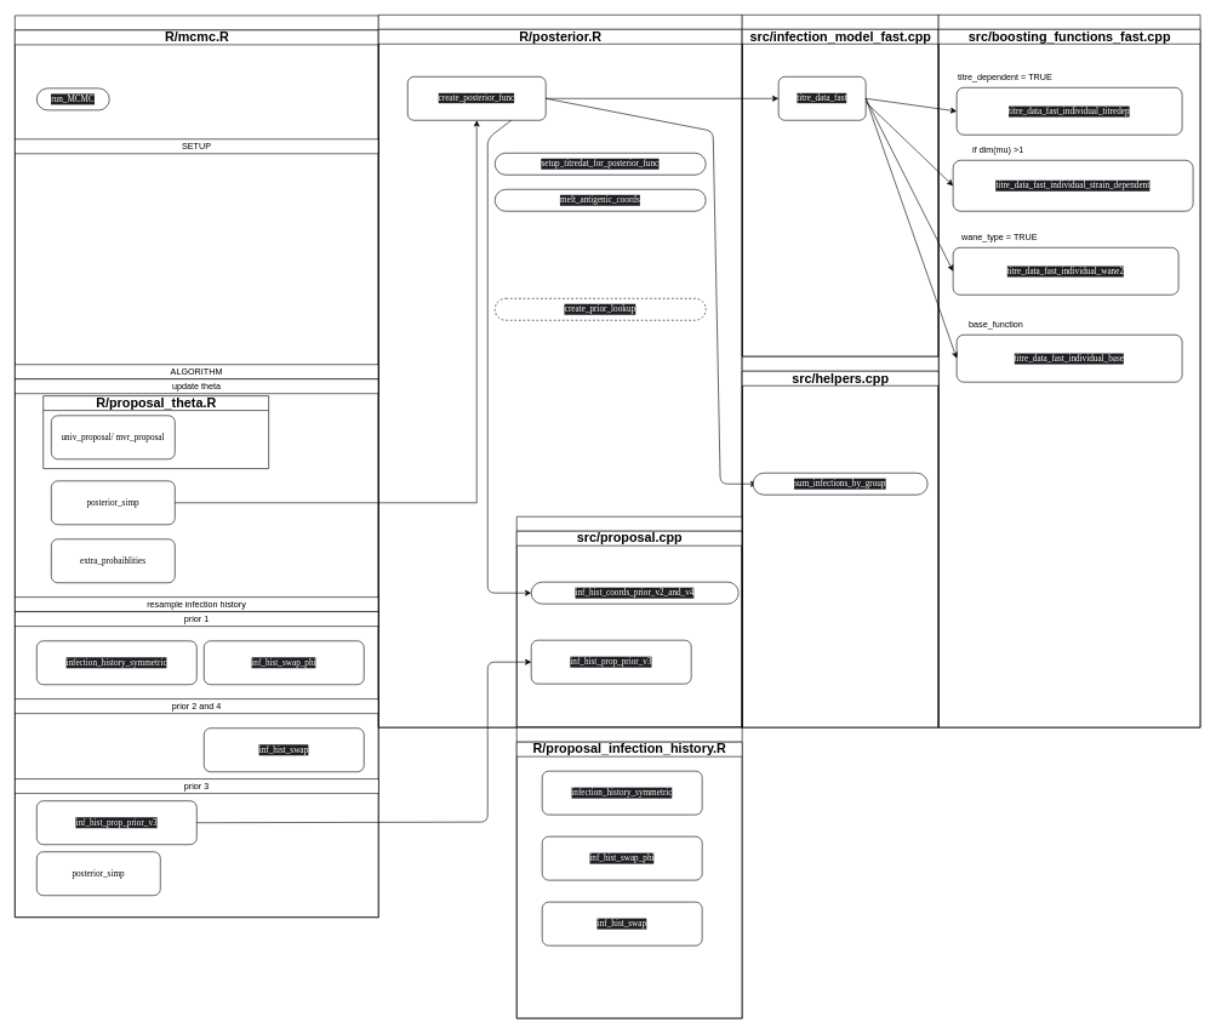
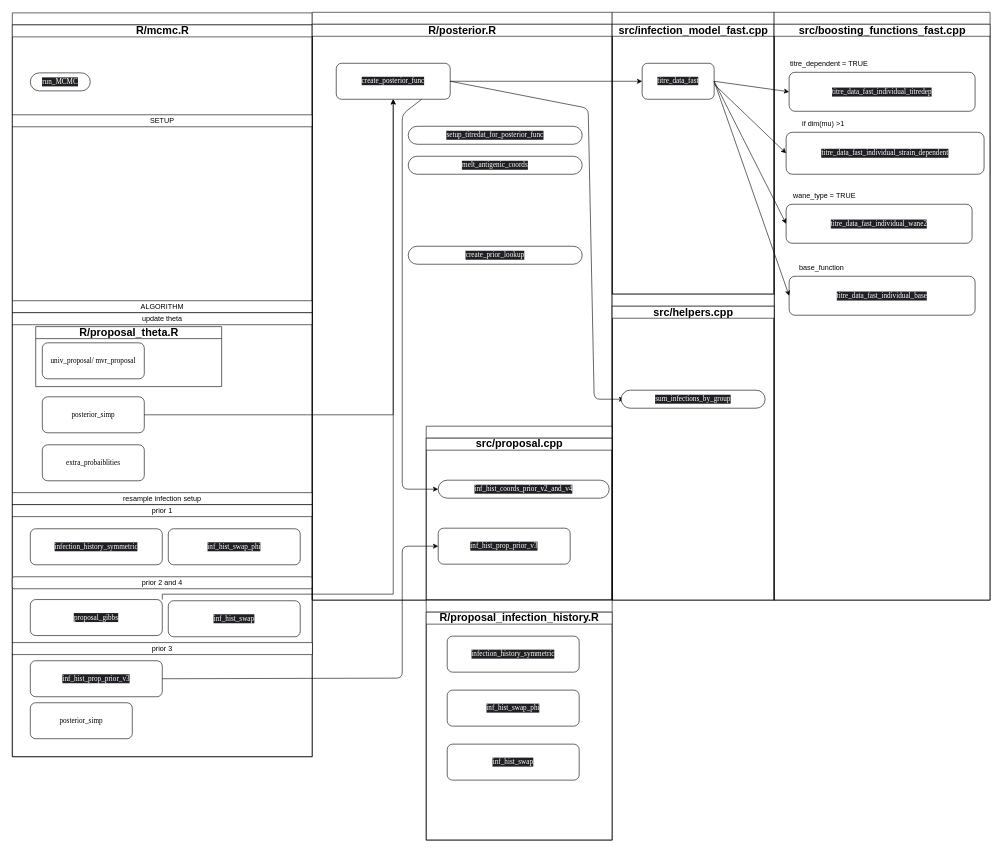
- <mxCell id="27" value="&lt;p class=&quot;p1&quot; style=&quot;margin: 0px ; font-stretch: normal ; line-height: normal ; font-family: &amp;#34;menlo&amp;#34; ; color: rgb(255 , 255 , 255) ; background-color: rgb(31 , 31 , 36)&quot;&gt;create_prior_lookup&lt;/p&gt;" style="rounded=1;whiteSpace=wrap;html=1;shadow=0;comic=0;labelBackgroundColor=none;strokeWidth=1;fontFamily=Verdana;fontSize=12;align=center;arcSize=50;dashed=1;" vertex="1" parent="23"><mxGeometry x="160" y="370" width="290" height="30" as="geometry" /></mxCell>
+ <mxCell id="27" value="&lt;p class=&quot;p1&quot; style=&quot;margin: 0px ; font-stretch: normal ; line-height: normal ; font-family: &amp;#34;menlo&amp;#34; ; color: rgb(255 , 255 , 255) ; background-color: rgb(31 , 31 , 36)&quot;&gt;create_prior_lookup&lt;/p&gt;" style="rounded=1;whiteSpace=wrap;html=1;shadow=0;comic=0;labelBackgroundColor=none;strokeWidth=1;fontFamily=Verdana;fontSize=12;align=center;arcSize=50;" vertex="1" parent="23"><mxGeometry x="160" y="370" width="290" height="30" as="geometry" /></mxCell>
- <mxCell id="15" value="resample infection history" style="rounded=0;whiteSpace=wrap;html=1;" vertex="1" parent="3"><mxGeometry y="780" width="500" height="20" as="geometry" /></mxCell>
+ <mxCell id="15" value="resample infection setup" style="rounded=0;whiteSpace=wrap;html=1;" vertex="1" parent="3"><mxGeometry y="780" width="500" height="20" as="geometry" /></mxCell>
- <mxCell id="17" value="prior 2 and 4" style="rounded=0;whiteSpace=wrap;html=1;" vertex="1" parent="3"><mxGeometry y="920" width="500" height="20" as="geometry" /></mxCell>
+ <mxCell id="17" value="prior 2 and 4" style="whiteSpace=wrap;html=1;rounded=1;" vertex="1" parent="3"><mxGeometry y="920" width="500" height="20" as="geometry" /></mxCell>
+ <mxCell id="57" value="" style="edgeStyle=orthogonalEdgeStyle;rounded=0;orthogonalLoop=1;jettySize=auto;html=1;exitX=1;exitY=0;exitDx=0;exitDy=0;entryX=0.5;entryY=1;entryDx=0;entryDy=0;" edge="1" parent="1" source="9" target="24"><mxGeometry relative="1" as="geometry"><mxPoint x="240" y="745" as="sourcePoint" /><mxPoint x="655" y="220" as="targetPoint" /><Array as="points"><mxPoint x="655" y="990" /></Array></mxGeometry></mxCell>
+ <mxCell id="9" value="&lt;p class=&quot;p1&quot; style=&quot;margin: 0px ; font-stretch: normal ; line-height: normal ; font-family: &amp;#34;menlo&amp;#34; ; color: rgb(255 , 255 , 255) ; background-color: rgb(31 , 31 , 36)&quot;&gt;proposal_gibbs&lt;/p&gt;" style="rounded=1;whiteSpace=wrap;html=1;" vertex="1" parent="3"><mxGeometry x="30" y="958" width="220" height="60" as="geometry" /></mxCell>
